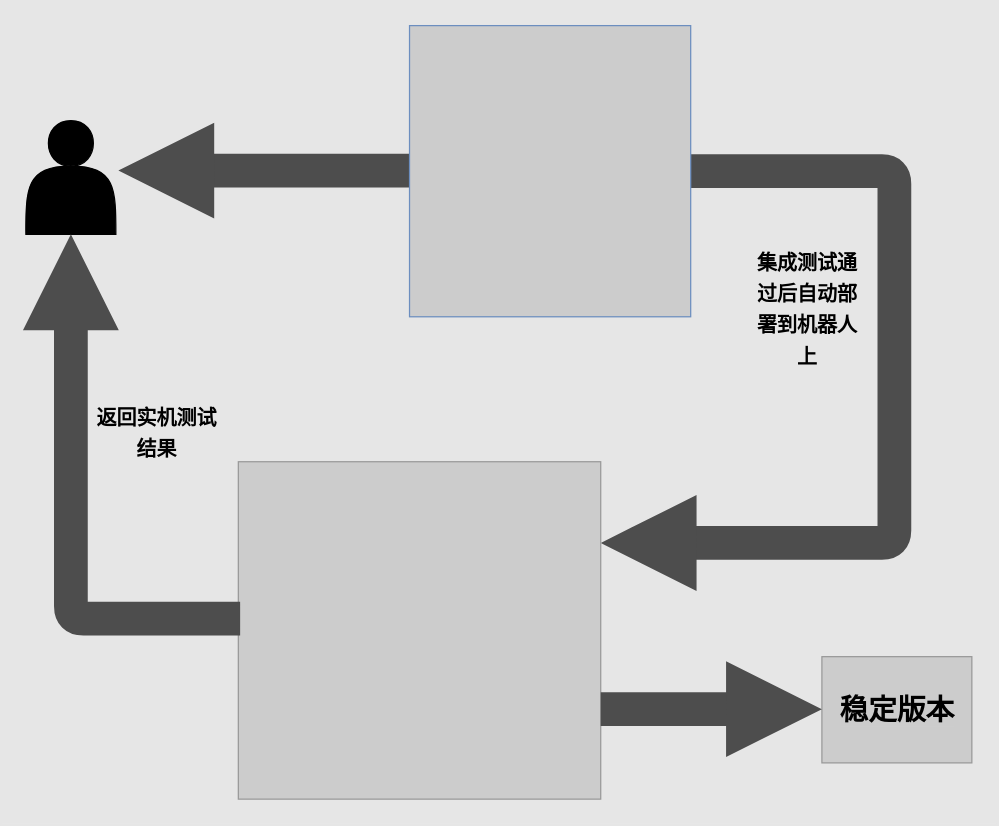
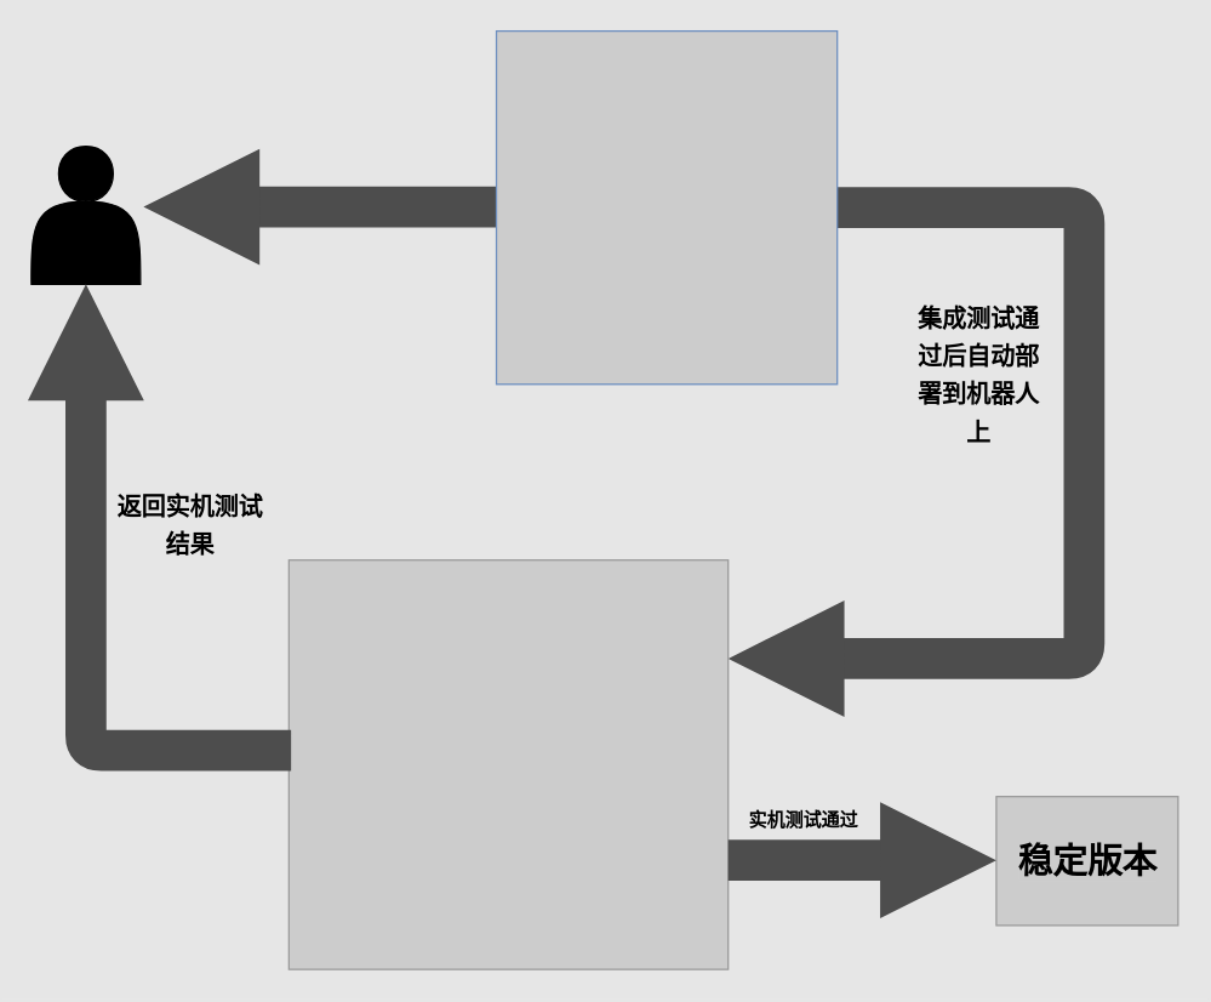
+ <mxCell id="7" value="&lt;p style=&quot;line-height: 200%&quot;&gt;实机测试通过&lt;/p&gt;" style="text;html=1;strokeColor=none;fillColor=none;align=center;verticalAlign=middle;whiteSpace=wrap;rounded=0;fontStyle=1" parent="1" vertex="1"><mxGeometry x="485" y="530" width="90" height="20" as="geometry" /></mxCell>
